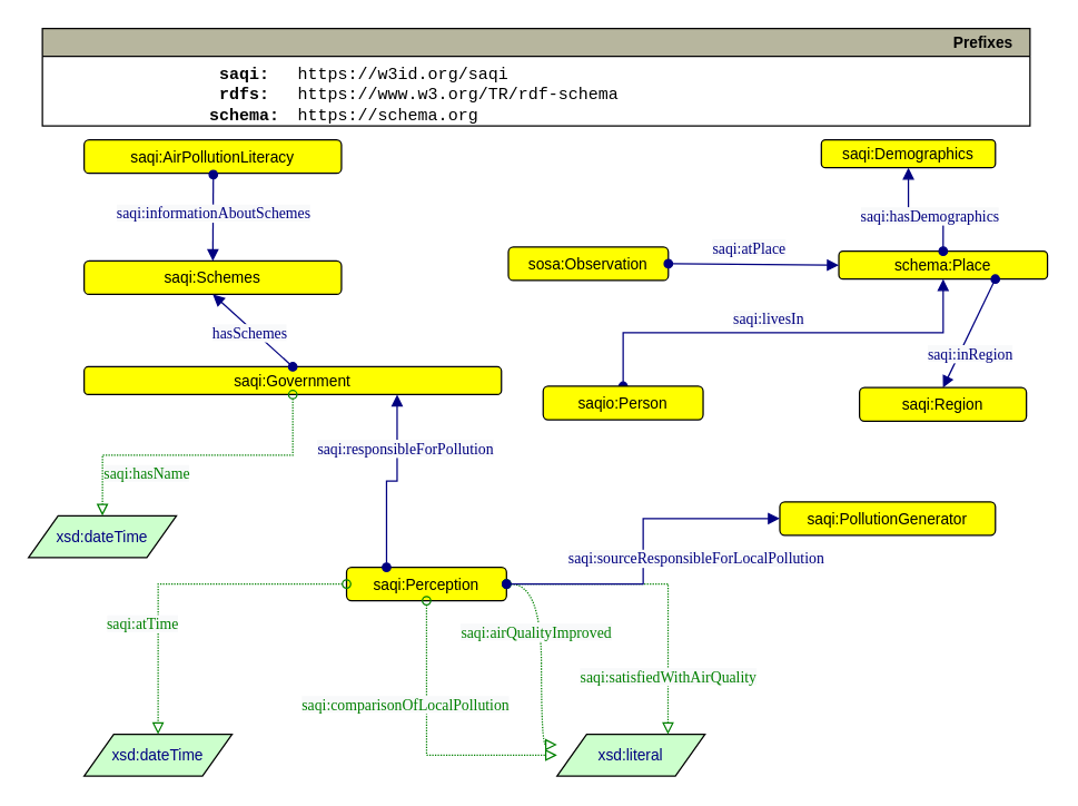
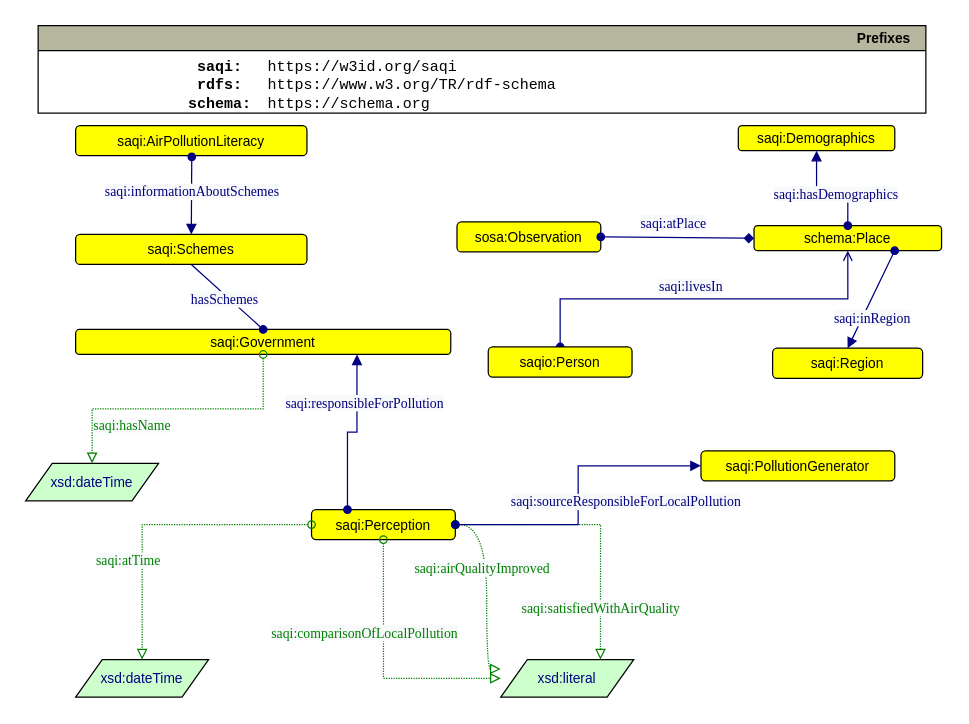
- <mxCell id="4" value="" style="graphMlID=e0;rounded=0;endArrow=block;strokeColor=#000080;strokeWidth=1.0;startArrow=oval;startFill=1;endFill=1;fontSize=11;fontColor=#000080;exitX=1;exitY=0.5;exitDx=0;exitDy=0;entryX=0;entryY=0.5;entryDx=0;entryDy=0;" parent="1" source="2" target="3" edge="1"><mxGeometry relative="1" as="geometry"><mxPoint x="465.14" y="189" as="sourcePoint" /><mxPoint x="620.14" y="37" as="targetPoint" /></mxGeometry></mxCell>
+ <mxCell id="4" value="" style="graphMlID=e0;rounded=0;endArrow=diamond;strokeColor=#000080;strokeWidth=1.0;startArrow=oval;startFill=1;endFill=1;fontSize=11;fontColor=#000080;exitX=1;exitY=0.5;exitDx=0;exitDy=0;entryX=0;entryY=0.5;entryDx=0;entryDy=0;" parent="1" source="2" target="3" edge="1"><mxGeometry relative="1" as="geometry"><mxPoint x="465.14" y="189" as="sourcePoint" /><mxPoint x="620.14" y="37" as="targetPoint" /></mxGeometry></mxCell>
- <mxCell id="13" value="" style="graphMlID=e0;rounded=0;endArrow=block;strokeColor=#000080;strokeWidth=1.0;startArrow=oval;startFill=1;endFill=1;fontSize=11;fontColor=#000080;exitX=0.5;exitY=0;exitDx=0;exitDy=0;entryX=0.5;entryY=1;entryDx=0;entryDy=0;edgeStyle=orthogonalEdgeStyle;" parent="1" source="15" target="3" edge="1"><mxGeometry relative="1" as="geometry"><mxPoint x="505.14" y="277" as="sourcePoint" /><mxPoint x="585.14" y="277" as="targetPoint" /></mxGeometry></mxCell>
+ <mxCell id="13" value="" style="graphMlID=e0;rounded=0;endArrow=open;strokeColor=#000080;strokeWidth=1.0;startArrow=oval;startFill=1;endFill=1;fontSize=11;fontColor=#000080;exitX=0.5;exitY=0;exitDx=0;exitDy=0;entryX=0.5;entryY=1;entryDx=0;entryDy=0;edgeStyle=orthogonalEdgeStyle;" parent="1" source="15" target="3" edge="1"><mxGeometry relative="1" as="geometry"><mxPoint x="505.14" y="277" as="sourcePoint" /><mxPoint x="585.14" y="277" as="targetPoint" /></mxGeometry></mxCell>
- <mxCell id="23" value="" style="graphMlID=e0;rounded=0;endArrow=block;strokeColor=#000080;strokeWidth=1.0;startArrow=oval;startFill=1;endFill=1;fontSize=11;fontColor=#000080;entryX=0.5;entryY=1;entryDx=0;entryDy=0;exitX=0.5;exitY=0;exitDx=0;exitDy=0;" parent="1" source="6" target="19" edge="1"><mxGeometry relative="1" as="geometry"><mxPoint x="310" y="150" as="sourcePoint" /><mxPoint x="310" y="84" as="targetPoint" /></mxGeometry></mxCell>
+ <mxCell id="23" value="" style="graphMlID=e0;rounded=0;endArrow=none;strokeColor=#000080;strokeWidth=1.0;startArrow=oval;startFill=1;endFill=1;fontSize=11;fontColor=#000080;entryX=0.5;entryY=1;entryDx=0;entryDy=0;exitX=0.5;exitY=0;exitDx=0;exitDy=0;" parent="1" source="6" target="19" edge="1"><mxGeometry relative="1" as="geometry"><mxPoint x="310" y="150" as="sourcePoint" /><mxPoint x="310" y="84" as="targetPoint" /></mxGeometry></mxCell>
